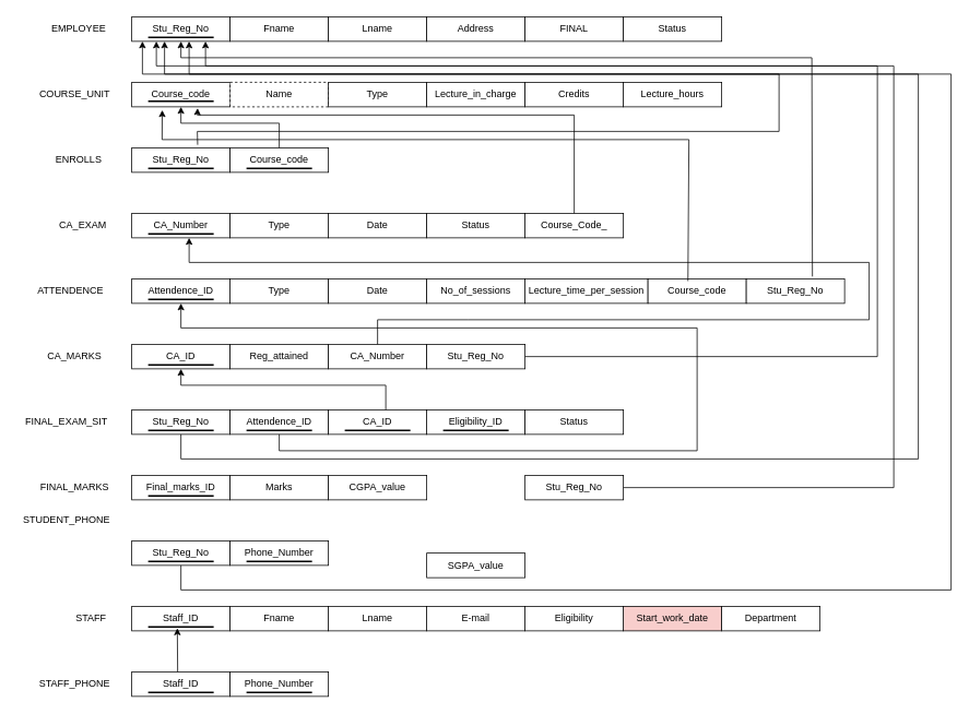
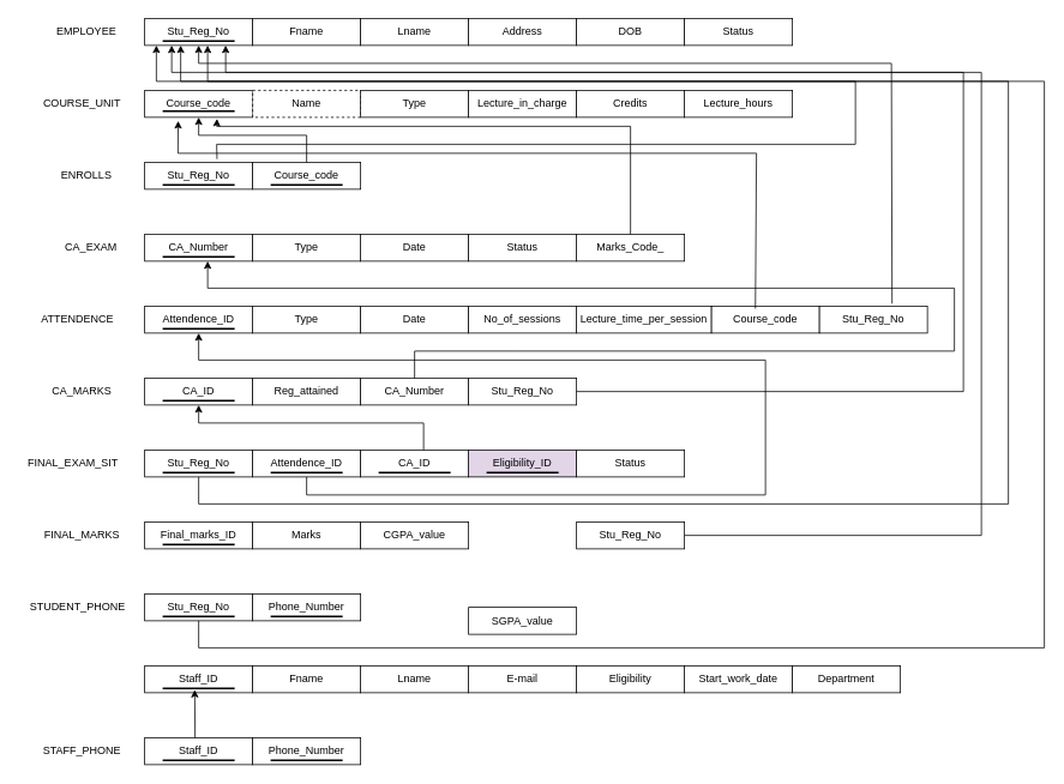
- <mxCell id="7" value="FINAL" style="rounded=0;whiteSpace=wrap;html=1;" parent="1" vertex="1"><mxGeometry x="640" y="20" width="120" height="30" as="geometry" /></mxCell>
+ <mxCell id="7" value="DOB" style="rounded=0;whiteSpace=wrap;html=1;" parent="1" vertex="1"><mxGeometry x="640" y="20" width="120" height="30" as="geometry" /></mxCell>
- <mxCell id="18" value="Course_Code_" style="rounded=0;whiteSpace=wrap;html=1;" parent="1" vertex="1"><mxGeometry x="640" y="260" width="120" height="30" as="geometry" /></mxCell>
+ <mxCell id="18" value="Marks_Code_" style="rounded=0;whiteSpace=wrap;html=1;" parent="1" vertex="1"><mxGeometry x="640" y="260" width="120" height="30" as="geometry" /></mxCell>
- <mxCell id="36" value="Eligibility_ID" style="rounded=0;whiteSpace=wrap;html=1;" parent="1" vertex="1"><mxGeometry x="520" y="500" width="120" height="30" as="geometry" /></mxCell>
+ <mxCell id="36" value="Eligibility_ID" style="rounded=0;whiteSpace=wrap;html=1;fillColor=#e1d5e7;" parent="1" vertex="1"><mxGeometry x="520" y="500" width="120" height="30" as="geometry" /></mxCell>
- <mxCell id="61" value="STUDENT_PHONE" style="text;html=1;align=center;verticalAlign=middle;resizable=0;points=[];autosize=1;strokeColor=none;fillColor=none;" parent="1" vertex="1"><mxGeometry x="15" y="620" width="130" height="30" as="geometry" /></mxCell>
+ <mxCell id="61" value="STUDENT_PHONE" style="text;html=1;align=center;verticalAlign=middle;resizable=0;points=[];autosize=1;strokeColor=none;fillColor=none;" parent="1" vertex="1"><mxGeometry x="20" y="660" width="130" height="30" as="geometry" /></mxCell>
- <mxCell id="62" value="STAFF" style="text;html=1;align=center;verticalAlign=middle;resizable=0;points=[];autosize=1;strokeColor=none;fillColor=none;" parent="1" vertex="1"><mxGeometry x="80" y="740" width="60" height="30" as="geometry" /></mxCell>
- <mxCell id="46" value="Start_work_date" style="rounded=0;whiteSpace=wrap;html=1;fillColor=#f8cecc;" parent="1" vertex="1"><mxGeometry x="760" y="740" width="120" height="30" as="geometry" /></mxCell>
+ <mxCell id="46" value="Start_work_date" style="rounded=0;whiteSpace=wrap;html=1;" parent="1" vertex="1"><mxGeometry x="760" y="740" width="120" height="30" as="geometry" /></mxCell>
